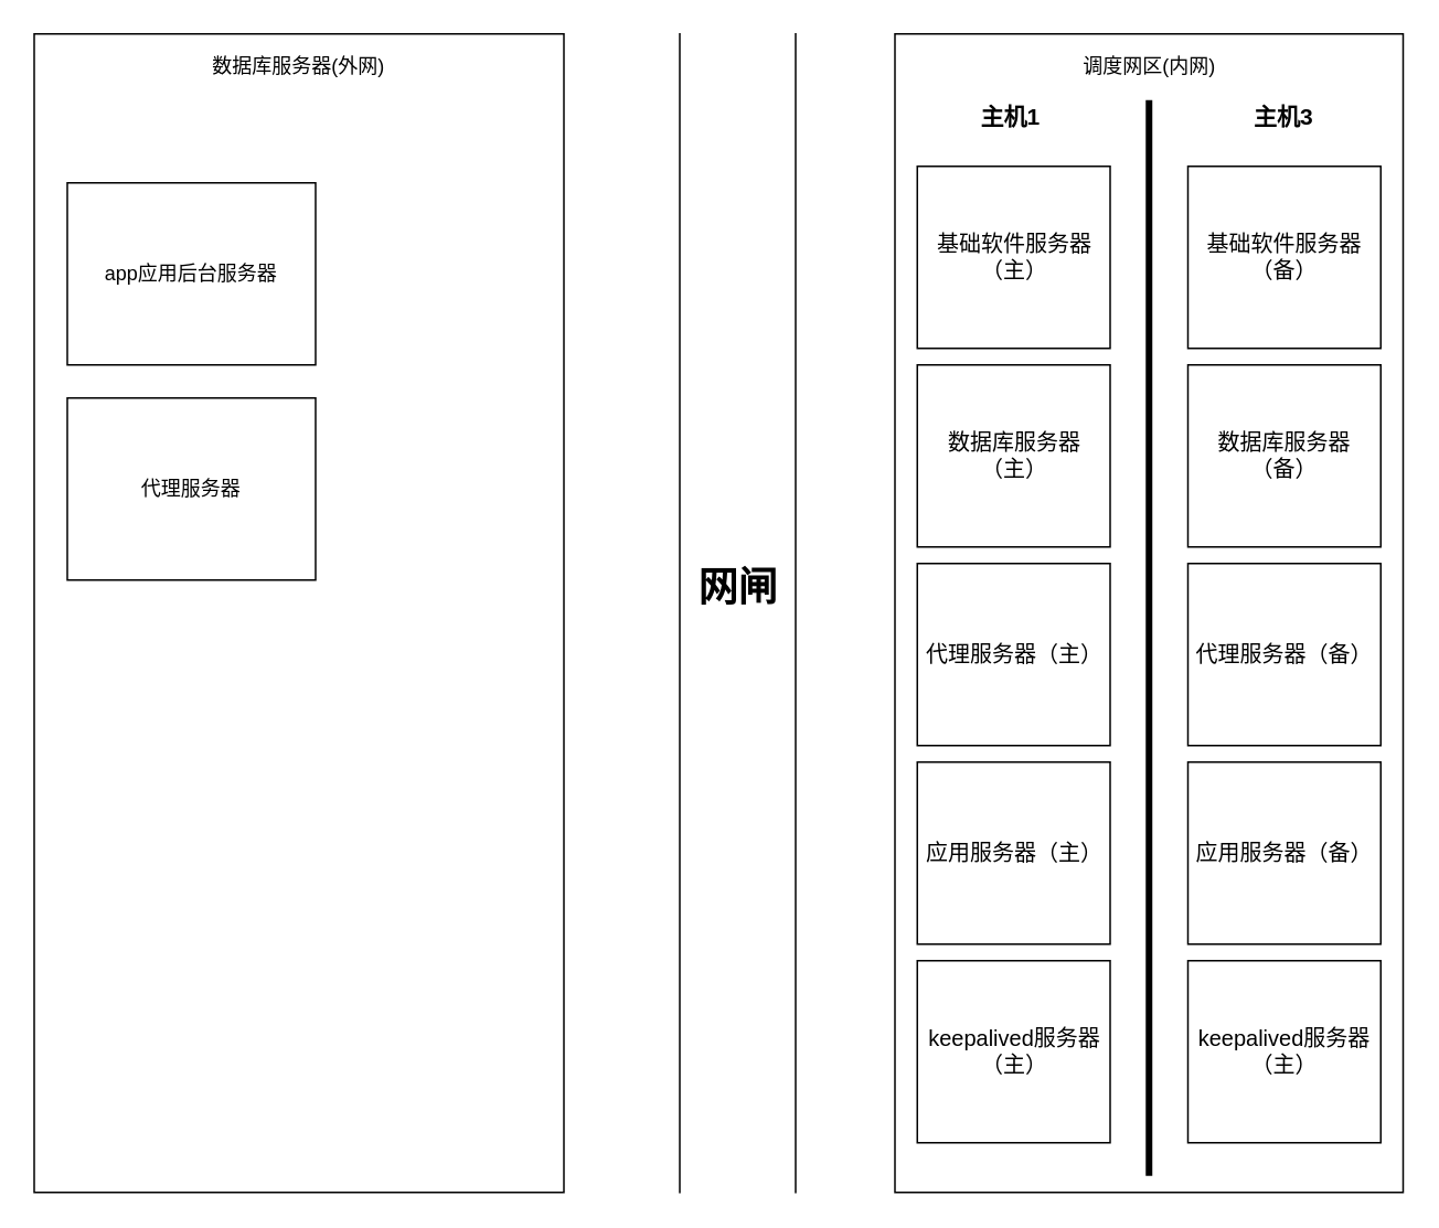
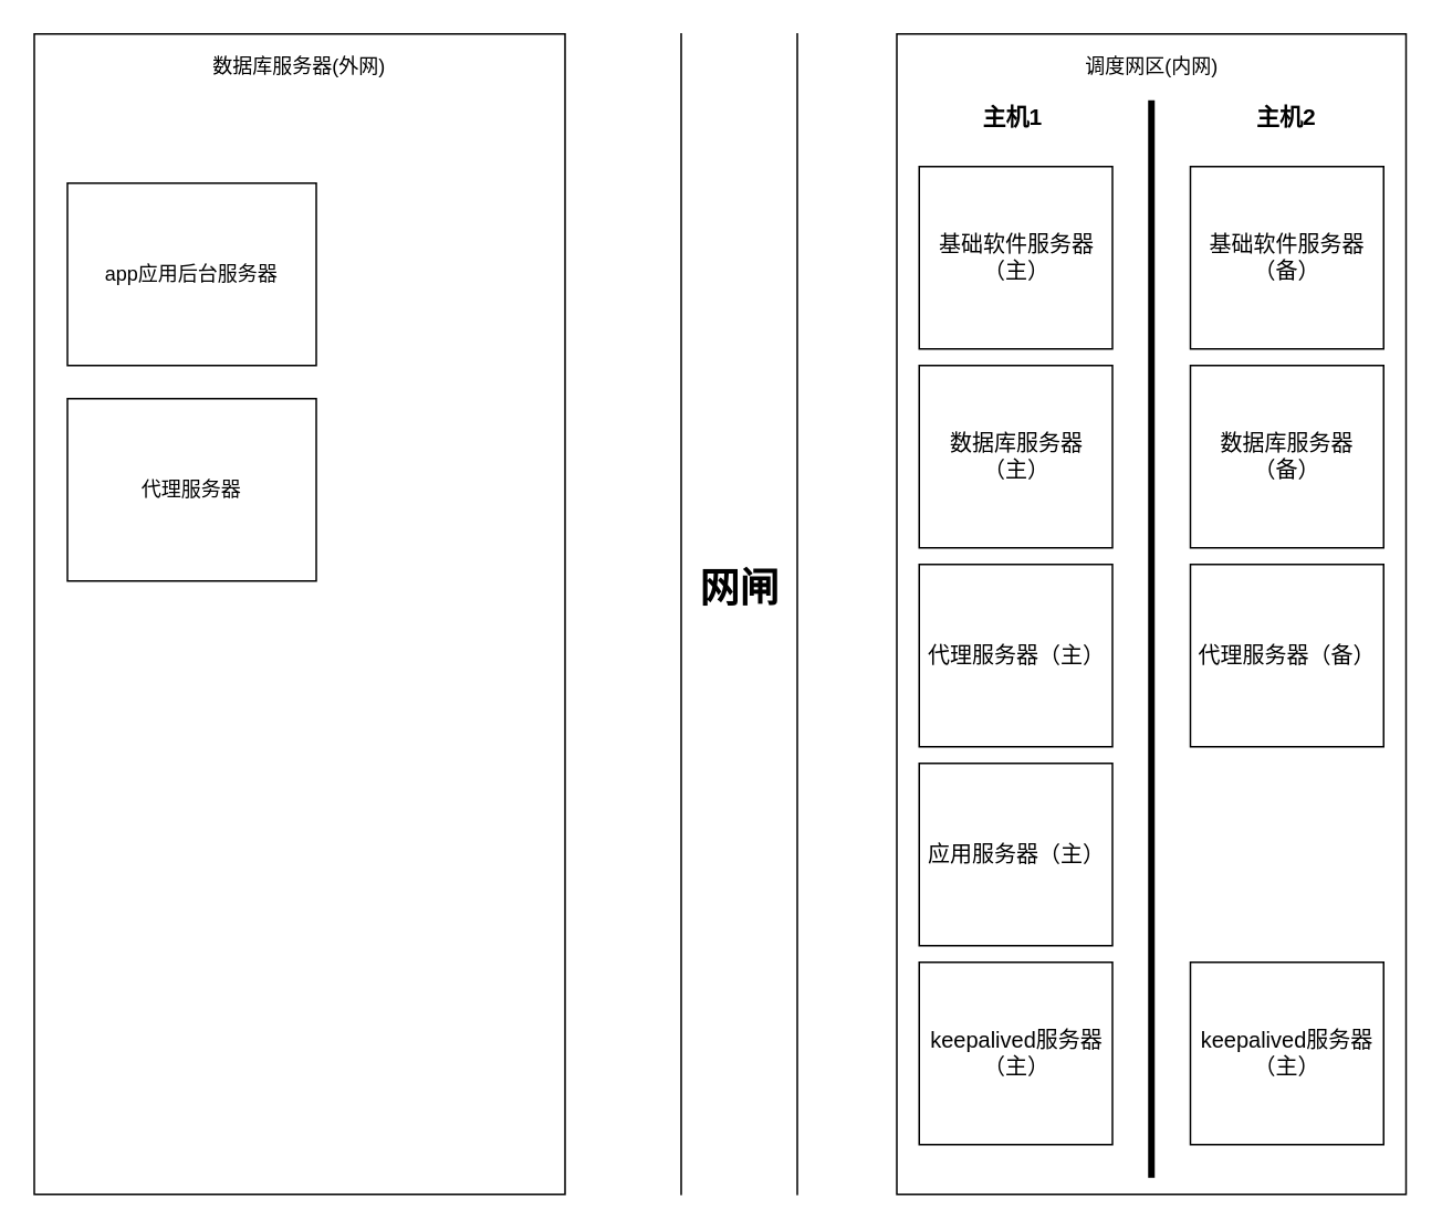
- <mxCell id="22" value="&lt;b&gt;&lt;font style=&quot;font-size: 14px&quot;&gt;主机3&lt;/font&gt;&lt;/b&gt;" style="text;html=1;strokeColor=none;fillColor=none;align=center;verticalAlign=middle;whiteSpace=wrap;rounded=0;" parent="1" vertex="1"><mxGeometry x="735.25" y="50" width="80" height="40" as="geometry" /></mxCell>
+ <mxCell id="22" value="&lt;b&gt;&lt;font style=&quot;font-size: 14px&quot;&gt;主机2&lt;/font&gt;&lt;/b&gt;" style="text;html=1;strokeColor=none;fillColor=none;align=center;verticalAlign=middle;whiteSpace=wrap;rounded=0;" parent="1" vertex="1"><mxGeometry x="735.25" y="50" width="80" height="40" as="geometry" /></mxCell>
- <mxCell id="17" value="&lt;span style=&quot;font-family: &amp;#34;arial&amp;#34; ; font-size: 13.333px ; text-align: left ; background-color: rgb(255 , 255 , 255)&quot;&gt;应用服务器&lt;/span&gt;&lt;span style=&quot;font-family: &amp;#34;arial&amp;#34; ; font-size: 13.333px ; text-align: left ; background-color: rgb(255 , 255 , 255)&quot;&gt;（备）&lt;/span&gt;" style="rounded=0;whiteSpace=wrap;html=1;" parent="1" vertex="1"><mxGeometry x="717" y="460" width="116.5" height="110" as="geometry" /></mxCell>
